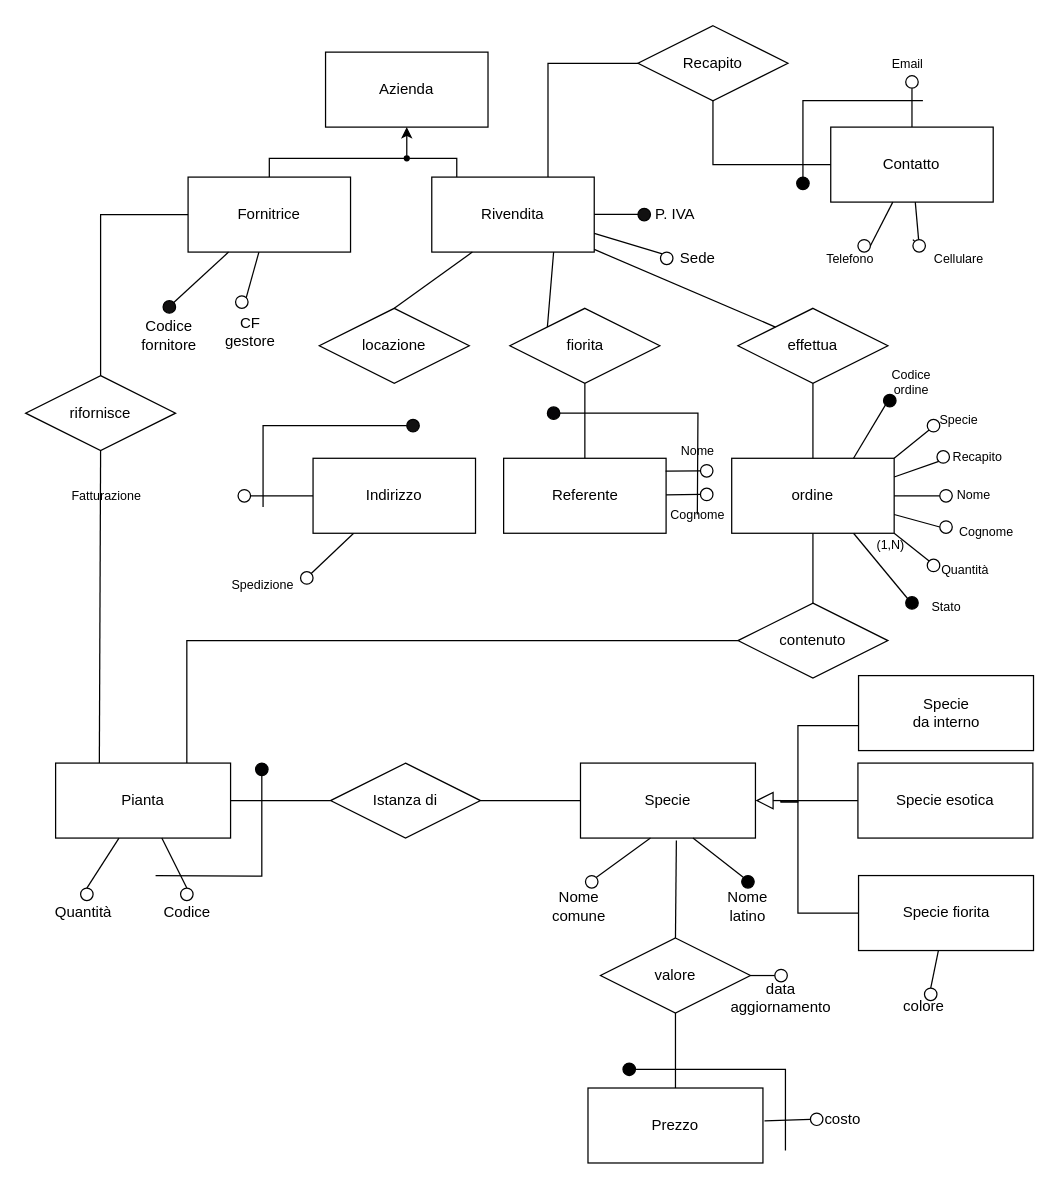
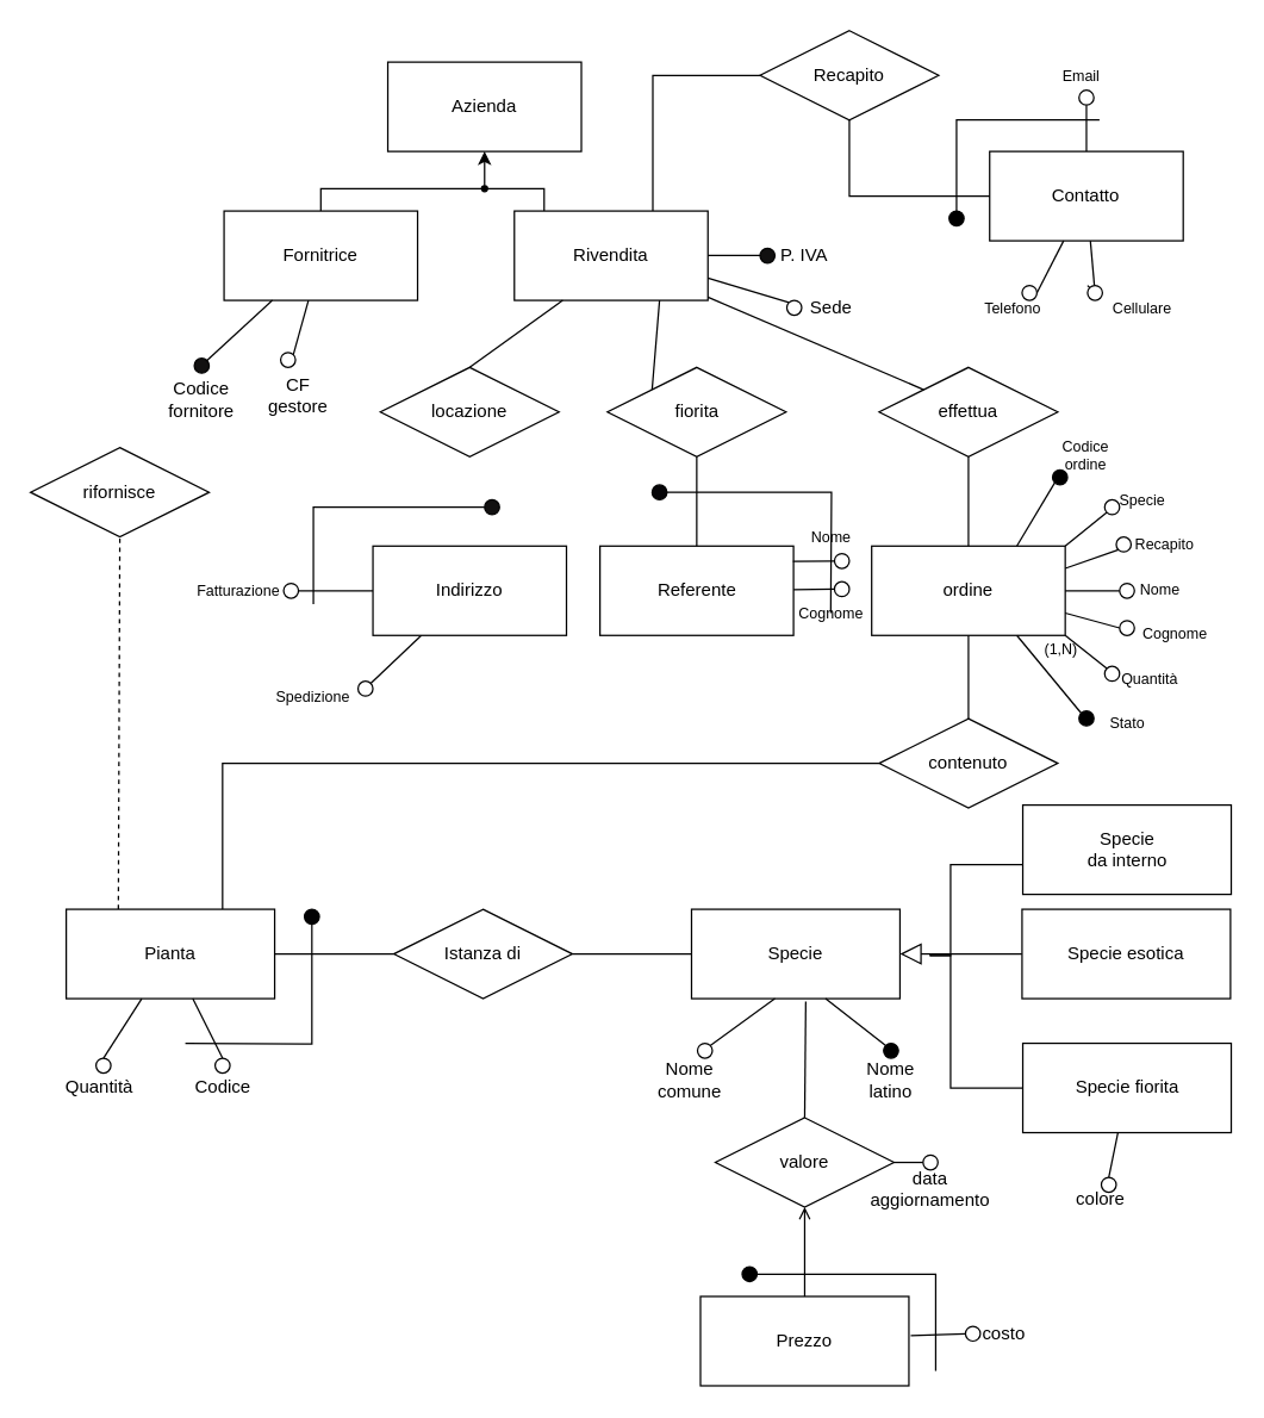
- <mxCell id="97" value="" style="endArrow=none;html=1;rounded=0;exitX=0.5;exitY=0;exitDx=0;exitDy=0;entryX=0;entryY=0.5;entryDx=0;entryDy=0;edgeStyle=orthogonalEdgeStyle;" parent="1" source="96" target="7" edge="1"><mxGeometry width="50" height="50" relative="1" as="geometry"><mxPoint x="58" y="230" as="sourcePoint" /><mxPoint x="108" y="180" as="targetPoint" /></mxGeometry></mxCell>
- <mxCell id="26" value="Fatturazione" style="text;html=1;strokeColor=none;fillColor=none;align=center;verticalAlign=middle;whiteSpace=wrap;rounded=0;fontSize=10;" parent="1" vertex="1"><mxGeometry x="55" y="381.1" width="60" height="30" as="geometry" /></mxCell>
+ <mxCell id="26" value="Fatturazione" style="text;html=1;strokeColor=none;fillColor=none;align=center;verticalAlign=middle;whiteSpace=wrap;rounded=0;fontSize=10;" parent="1" vertex="1"><mxGeometry x="130" y="381.1" width="60" height="30" as="geometry" /></mxCell>
- <mxCell id="98" value="" style="endArrow=none;html=1;rounded=0;entryX=0.5;entryY=1;entryDx=0;entryDy=0;exitX=0.25;exitY=0;exitDx=0;exitDy=0;" parent="1" source="65" target="96" edge="1"><mxGeometry width="50" height="50" relative="1" as="geometry"><mxPoint x="48" y="470" as="sourcePoint" /><mxPoint x="98" y="420" as="targetPoint" /></mxGeometry></mxCell>
+ <mxCell id="98" value="" style="endArrow=none;html=1;rounded=0;entryX=0.5;entryY=1;entryDx=0;entryDy=0;exitX=0.25;exitY=0;exitDx=0;exitDy=0;dashed=1;" parent="1" source="65" target="96" edge="1"><mxGeometry width="50" height="50" relative="1" as="geometry"><mxPoint x="48" y="470" as="sourcePoint" /><mxPoint x="98" y="420" as="targetPoint" /></mxGeometry></mxCell>
- <mxCell id="121" value="" style="endArrow=none;html=1;rounded=0;exitX=0.5;exitY=0;exitDx=0;exitDy=0;entryX=0.5;entryY=1;entryDx=0;entryDy=0;" parent="1" source="118" target="119" edge="1"><mxGeometry width="50" height="50" relative="1" as="geometry"><mxPoint x="550" y="760" as="sourcePoint" /><mxPoint x="551" y="682" as="targetPoint" /></mxGeometry></mxCell>
+ <mxCell id="121" value="" style="endArrow=open;html=1;rounded=0;exitX=0.5;exitY=0;exitDx=0;exitDy=0;entryX=0.5;entryY=1;entryDx=0;entryDy=0;" parent="1" source="118" target="119" edge="1"><mxGeometry width="50" height="50" relative="1" as="geometry"><mxPoint x="550" y="760" as="sourcePoint" /><mxPoint x="551" y="682" as="targetPoint" /></mxGeometry></mxCell>
